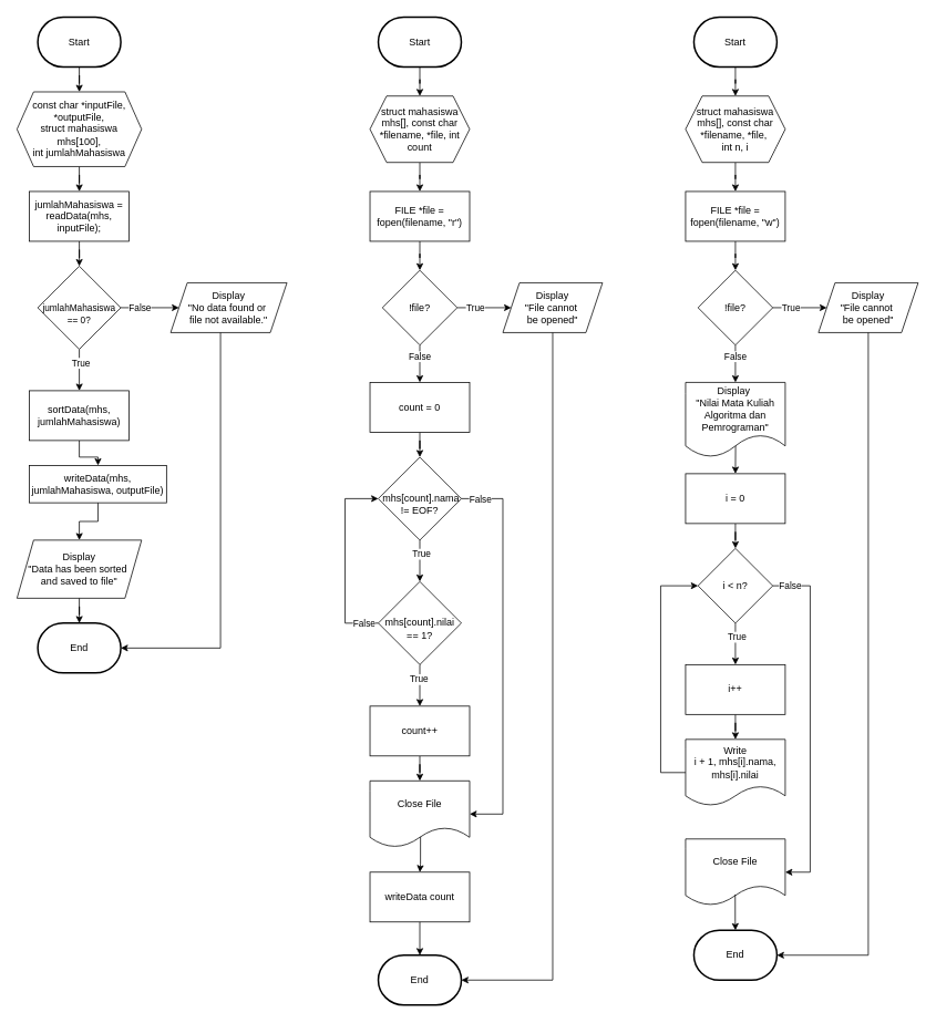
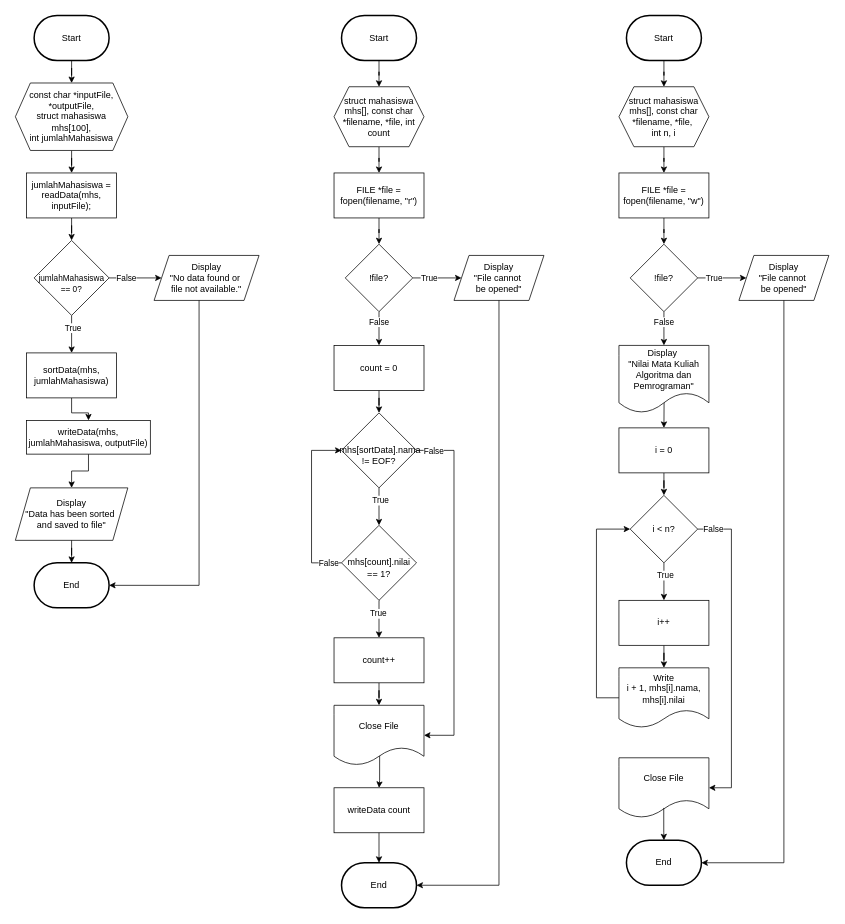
- <mxCell id="38" value="&lt;div&gt;&lt;br&gt;&lt;/div&gt;&amp;nbsp;mhs[count].&lt;span data-darkreader-inline-color=&quot;&quot; data-darkreader-inline-bgcolor=&quot;&quot; style=&quot;background-color: initial; color: rgb(0, 0, 0); --darkreader-inline-bgcolor: initial; --darkreader-inline-color: #e8e6e3;&quot;&gt;nama != EOF?&lt;/span&gt;" style="rhombus;whiteSpace=wrap;html=1;" parent="1" vertex="1"><mxGeometry x="455" y="550" width="100" height="100" as="geometry" /></mxCell>
+ <mxCell id="38" value="&lt;div&gt;&lt;br&gt;&lt;/div&gt;&amp;nbsp;mhs[sortData].&lt;span data-darkreader-inline-color=&quot;&quot; data-darkreader-inline-bgcolor=&quot;&quot; style=&quot;background-color: initial; color: rgb(0, 0, 0); --darkreader-inline-bgcolor: initial; --darkreader-inline-color: #e8e6e3;&quot;&gt;nama != EOF?&lt;/span&gt;" style="rhombus;whiteSpace=wrap;html=1;" parent="1" vertex="1"><mxGeometry x="455" y="550" width="100" height="100" as="geometry" /></mxCell>
